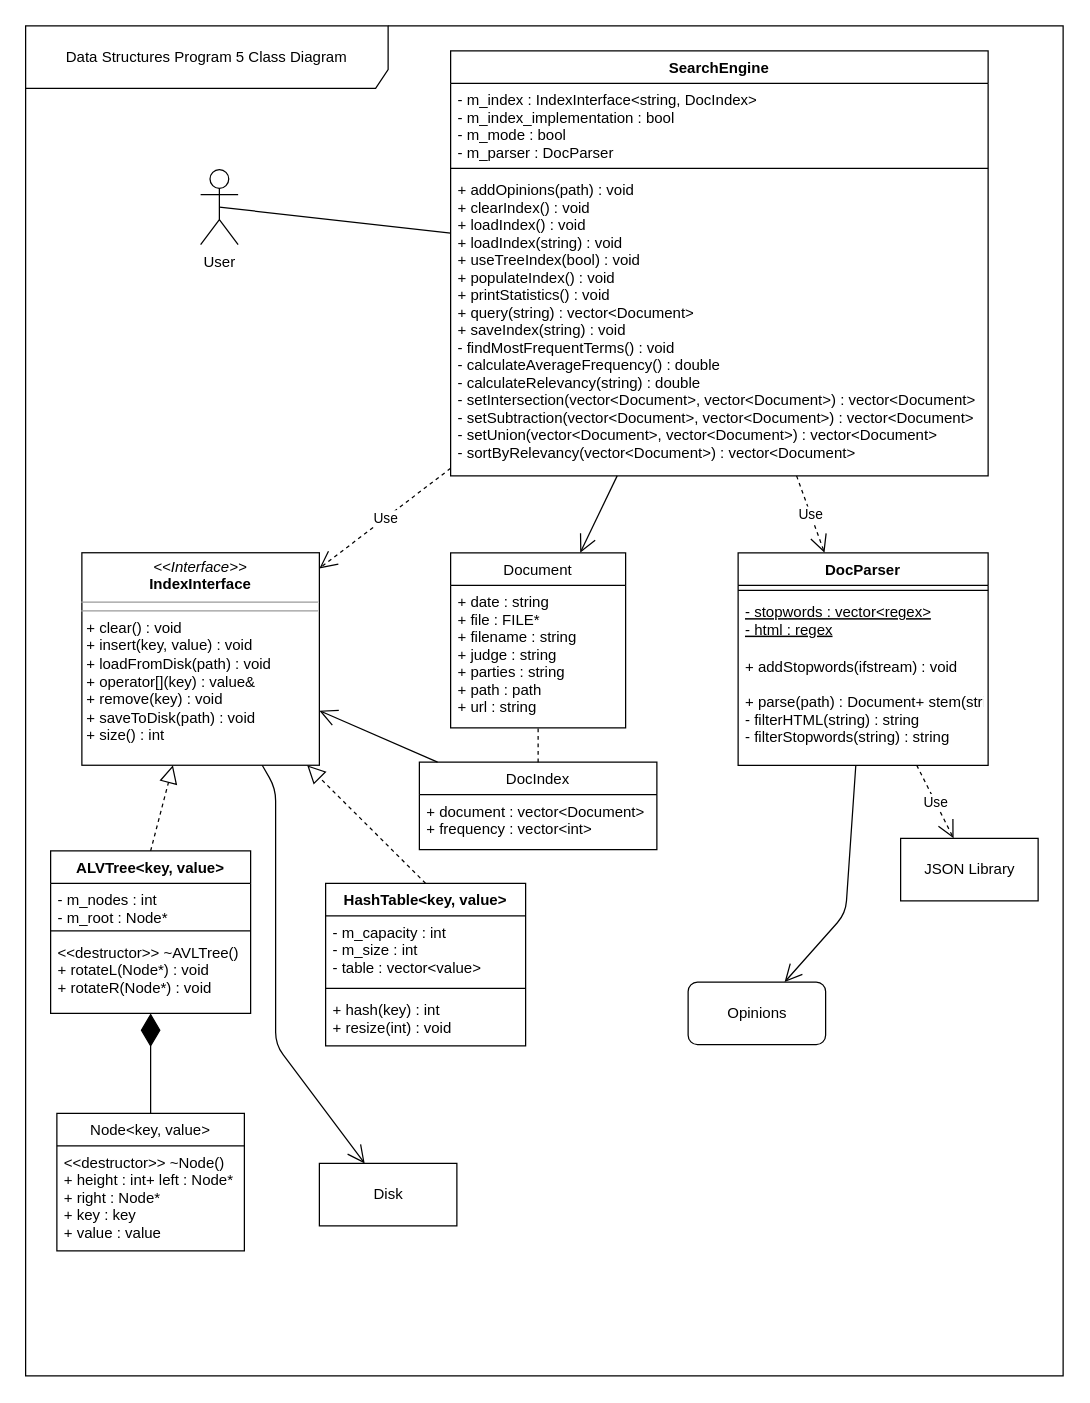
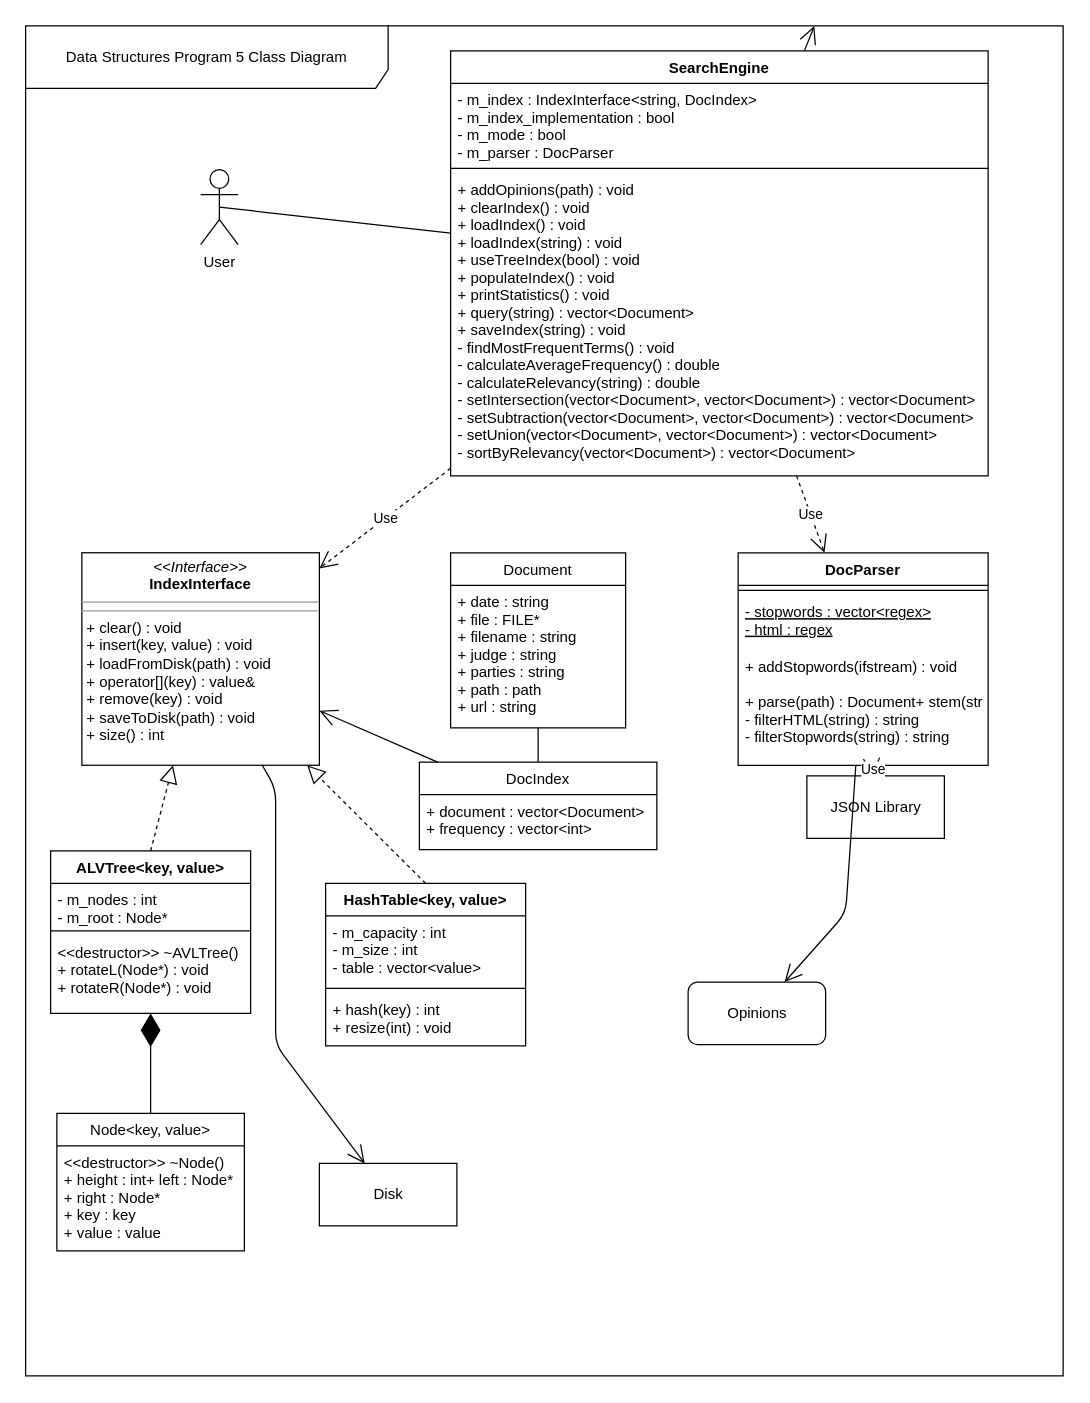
- <mxCell id="35" value="" style="endArrow=open;endFill=1;endSize=12;html=1;" edge="1" parent="1" source="3" target="25"><mxGeometry width="160" relative="1" as="geometry"><mxPoint x="30" y="1110" as="sourcePoint" /><mxPoint x="190" y="1110" as="targetPoint" /></mxGeometry></mxCell>
+ <mxCell id="35" value="" style="endArrow=open;endFill=1;endSize=12;html=1;" edge="1" parent="1" source="3" target="2"><mxGeometry width="160" relative="1" as="geometry"><mxPoint x="30" y="1110" as="sourcePoint" /><mxPoint x="190" y="1110" as="targetPoint" /></mxGeometry></mxCell>
- <mxCell id="36" value="" style="endArrow=none;html=1;dashed=1;" edge="1" parent="1" source="23" target="25"><mxGeometry width="50" height="50" relative="1" as="geometry"><mxPoint x="30" y="1160" as="sourcePoint" /><mxPoint x="80" y="1110" as="targetPoint" /></mxGeometry></mxCell>
+ <mxCell id="36" value="" style="endArrow=none;html=1;" edge="1" parent="1" source="23" target="25"><mxGeometry width="50" height="50" relative="1" as="geometry"><mxPoint x="30" y="1160" as="sourcePoint" /><mxPoint x="80" y="1110" as="targetPoint" /></mxGeometry></mxCell>
- <mxCell id="39" value="JSON Library" style="html=1;" vertex="1" parent="1"><mxGeometry x="720" y="670" width="110" height="50" as="geometry" /></mxCell>
+ <mxCell id="39" value="JSON Library" style="html=1;" vertex="1" parent="1"><mxGeometry x="645" y="620" width="110" height="50" as="geometry" /></mxCell>
